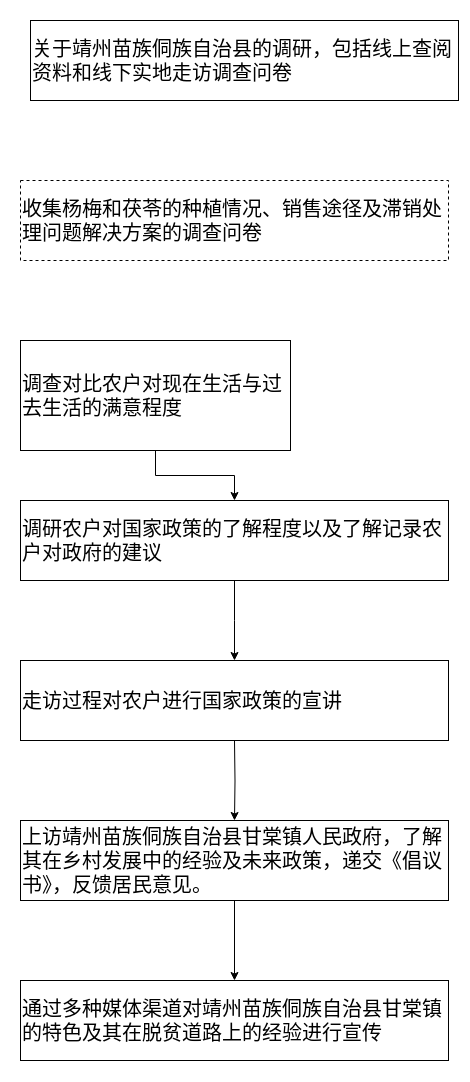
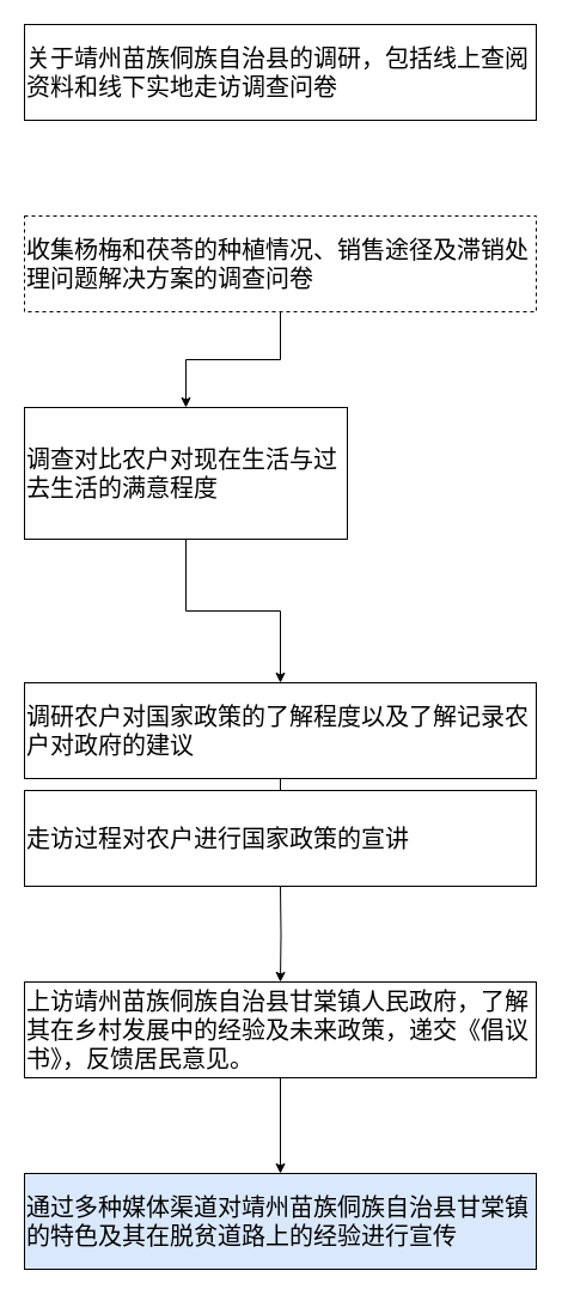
- <mxCell id="2" value="&lt;span style=&quot;font-size: 20px;&quot;&gt;关于靖州苗族侗族自治县的调研，&lt;/span&gt;&lt;span style=&quot;font-size: 20px;&quot;&gt;包括线上查阅资料和线下实地走访调查问卷&lt;/span&gt;" style="rounded=0;whiteSpace=wrap;html=1;fontSize=20;align=left;fontFamily=Helvetica;labelPosition=center;verticalLabelPosition=middle;verticalAlign=middle;" vertex="1" parent="1"><mxGeometry x="30" y="20" width="428" height="80" as="geometry" /></mxCell>
+ <mxCell id="2" value="&lt;span style=&quot;font-size: 20px;&quot;&gt;关于靖州苗族侗族自治县的调研，&lt;/span&gt;&lt;span style=&quot;font-size: 20px;&quot;&gt;包括线上查阅资料和线下实地走访调查问卷&lt;/span&gt;" style="rounded=0;whiteSpace=wrap;html=1;fontSize=20;align=left;fontFamily=Helvetica;labelPosition=center;verticalLabelPosition=middle;verticalAlign=middle;" vertex="1" parent="1"><mxGeometry x="20" y="20" width="428" height="80" as="geometry" /></mxCell>
+ <mxCell id="3" value="" style="edgeStyle=orthogonalEdgeStyle;rounded=0;orthogonalLoop=1;jettySize=auto;html=1;fontSize=20;fontFamily=Helvetica;align=left;labelPosition=center;verticalLabelPosition=middle;verticalAlign=middle;" edge="1" parent="1" source="4" target="6"><mxGeometry relative="1" as="geometry" /></mxCell>
- <mxCell id="8" value="&lt;span style=&quot;font-size: 20px; font-family: 仿宋_GB2312;&quot;&gt;调研农户对国家政策的了解程度以及了解记录农户对政府的建议&lt;/span&gt;&lt;span style=&quot;font-size: 20px;&quot;&gt;&lt;br style=&quot;font-size: 20px;&quot;&gt;&lt;/span&gt;" style="rounded=0;whiteSpace=wrap;html=1;fontSize=20;align=left;fontFamily=Helvetica;labelPosition=center;verticalLabelPosition=middle;verticalAlign=middle;" vertex="1" parent="1"><mxGeometry x="20" y="500" width="428" height="80" as="geometry" /></mxCell>
+ <mxCell id="8" value="&lt;span style=&quot;font-size: 20px; font-family: 仿宋_GB2312;&quot;&gt;调研农户对国家政策的了解程度以及了解记录农户对政府的建议&lt;/span&gt;&lt;span style=&quot;font-size: 20px;&quot;&gt;&lt;br style=&quot;font-size: 20px;&quot;&gt;&lt;/span&gt;" style="rounded=0;whiteSpace=wrap;html=1;fontSize=20;align=left;fontFamily=Helvetica;labelPosition=center;verticalLabelPosition=middle;verticalAlign=middle;" vertex="1" parent="1"><mxGeometry x="20" y="570" width="428" height="80" as="geometry" /></mxCell>
- <mxCell id="13" value="&lt;span style=&quot;font-size: 20px; font-family: 仿宋_GB2312;&quot;&gt;通过多种媒体渠道对靖州苗族侗族自治县甘棠镇的特色及其在脱贫道路上的经验进行宣传&lt;/span&gt;&lt;span style=&quot;font-size: 20px;&quot;&gt;&lt;br style=&quot;font-size: 20px;&quot;&gt;&lt;/span&gt;" style="rounded=0;whiteSpace=wrap;html=1;fontSize=20;align=left;fontFamily=Helvetica;labelPosition=center;verticalLabelPosition=middle;verticalAlign=middle;" vertex="1" parent="1"><mxGeometry x="20" y="980" width="428" height="80" as="geometry" /></mxCell>
+ <mxCell id="13" value="&lt;span style=&quot;font-size: 20px; font-family: 仿宋_GB2312;&quot;&gt;通过多种媒体渠道对靖州苗族侗族自治县甘棠镇的特色及其在脱贫道路上的经验进行宣传&lt;/span&gt;&lt;span style=&quot;font-size: 20px;&quot;&gt;&lt;br style=&quot;font-size: 20px;&quot;&gt;&lt;/span&gt;" style="rounded=0;whiteSpace=wrap;html=1;fontSize=20;align=left;fontFamily=Helvetica;labelPosition=center;verticalLabelPosition=middle;verticalAlign=middle;fillColor=#dae8fc;" vertex="1" parent="1"><mxGeometry x="20" y="980" width="428" height="80" as="geometry" /></mxCell>
